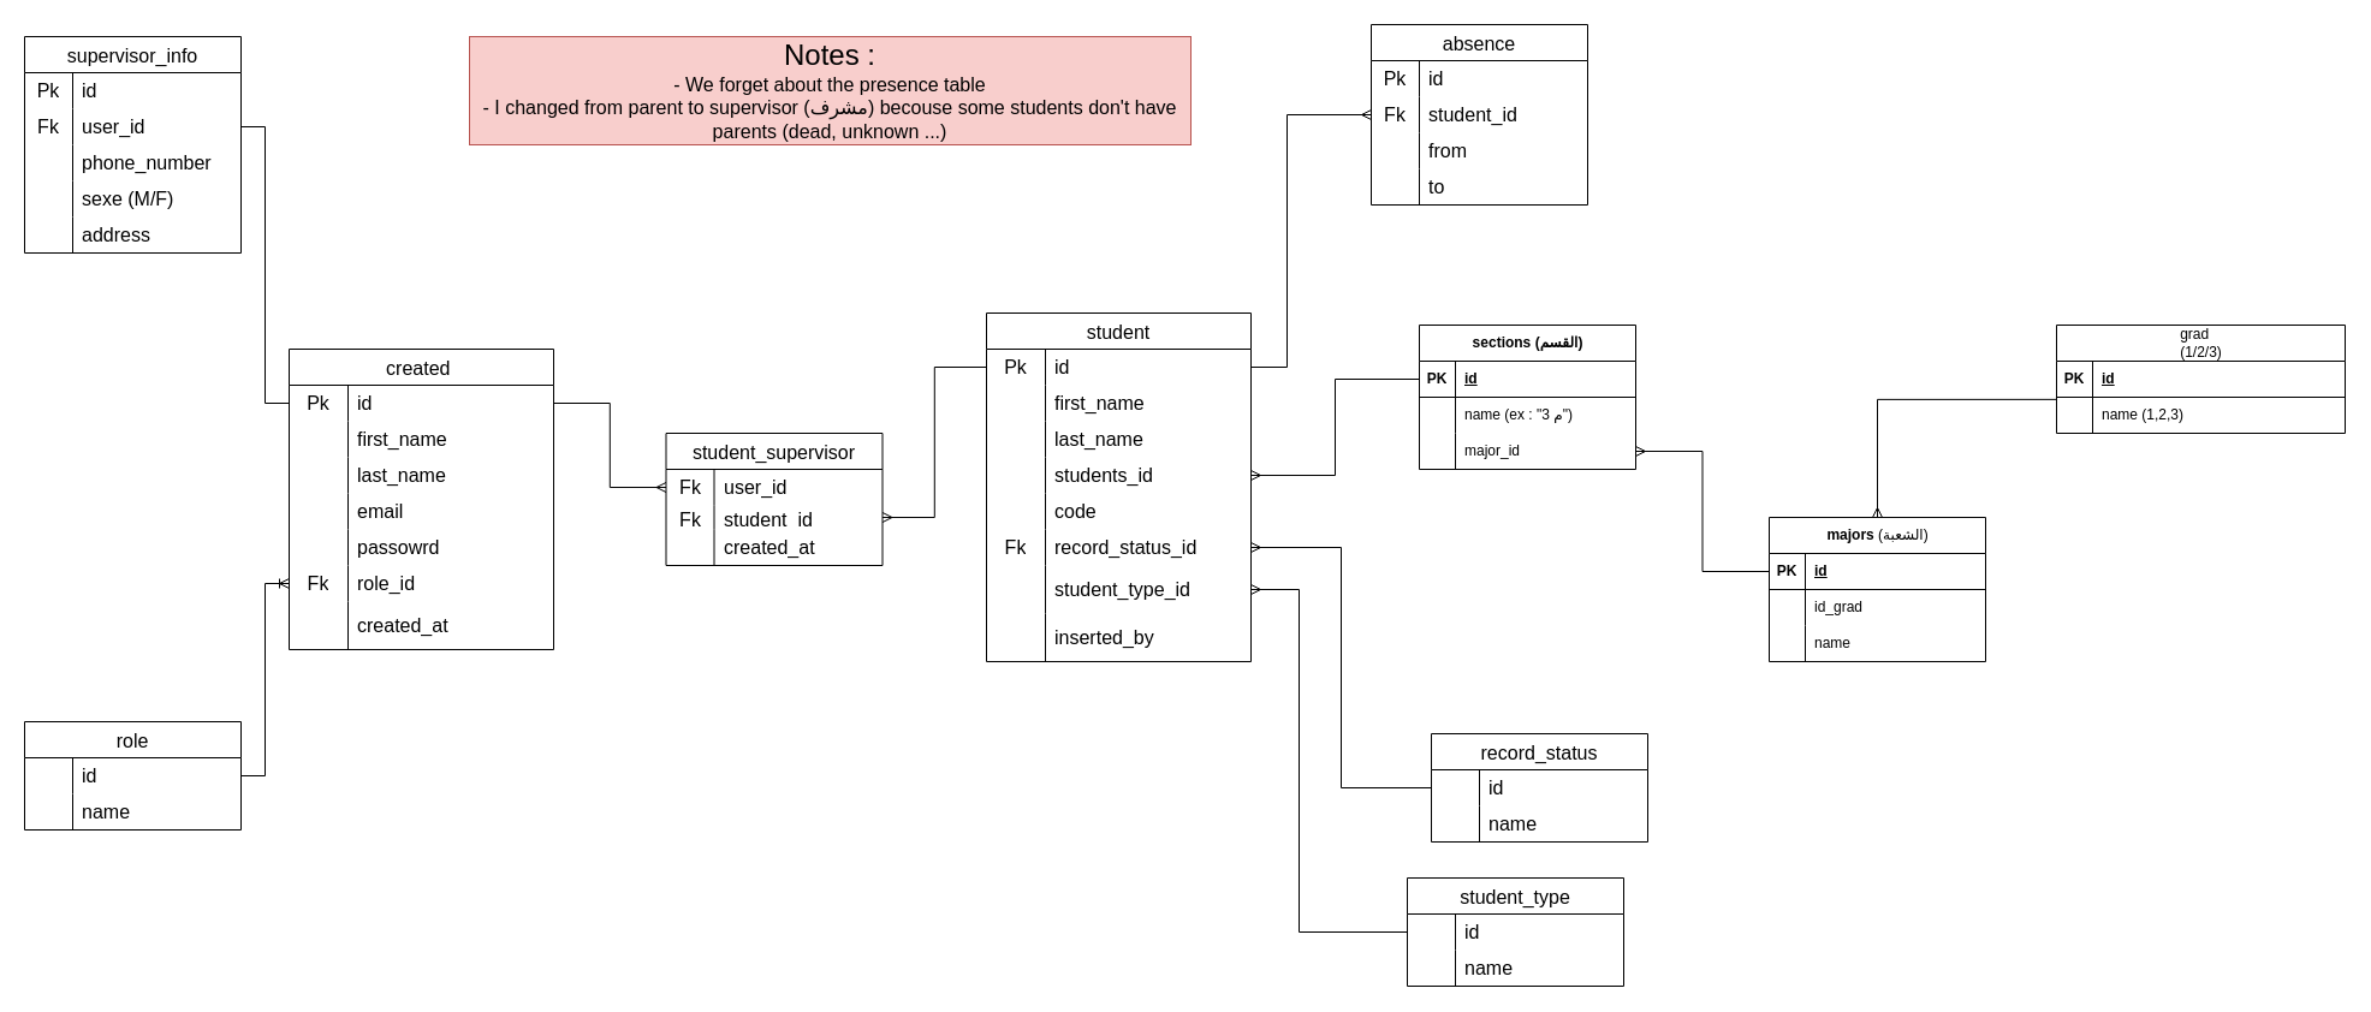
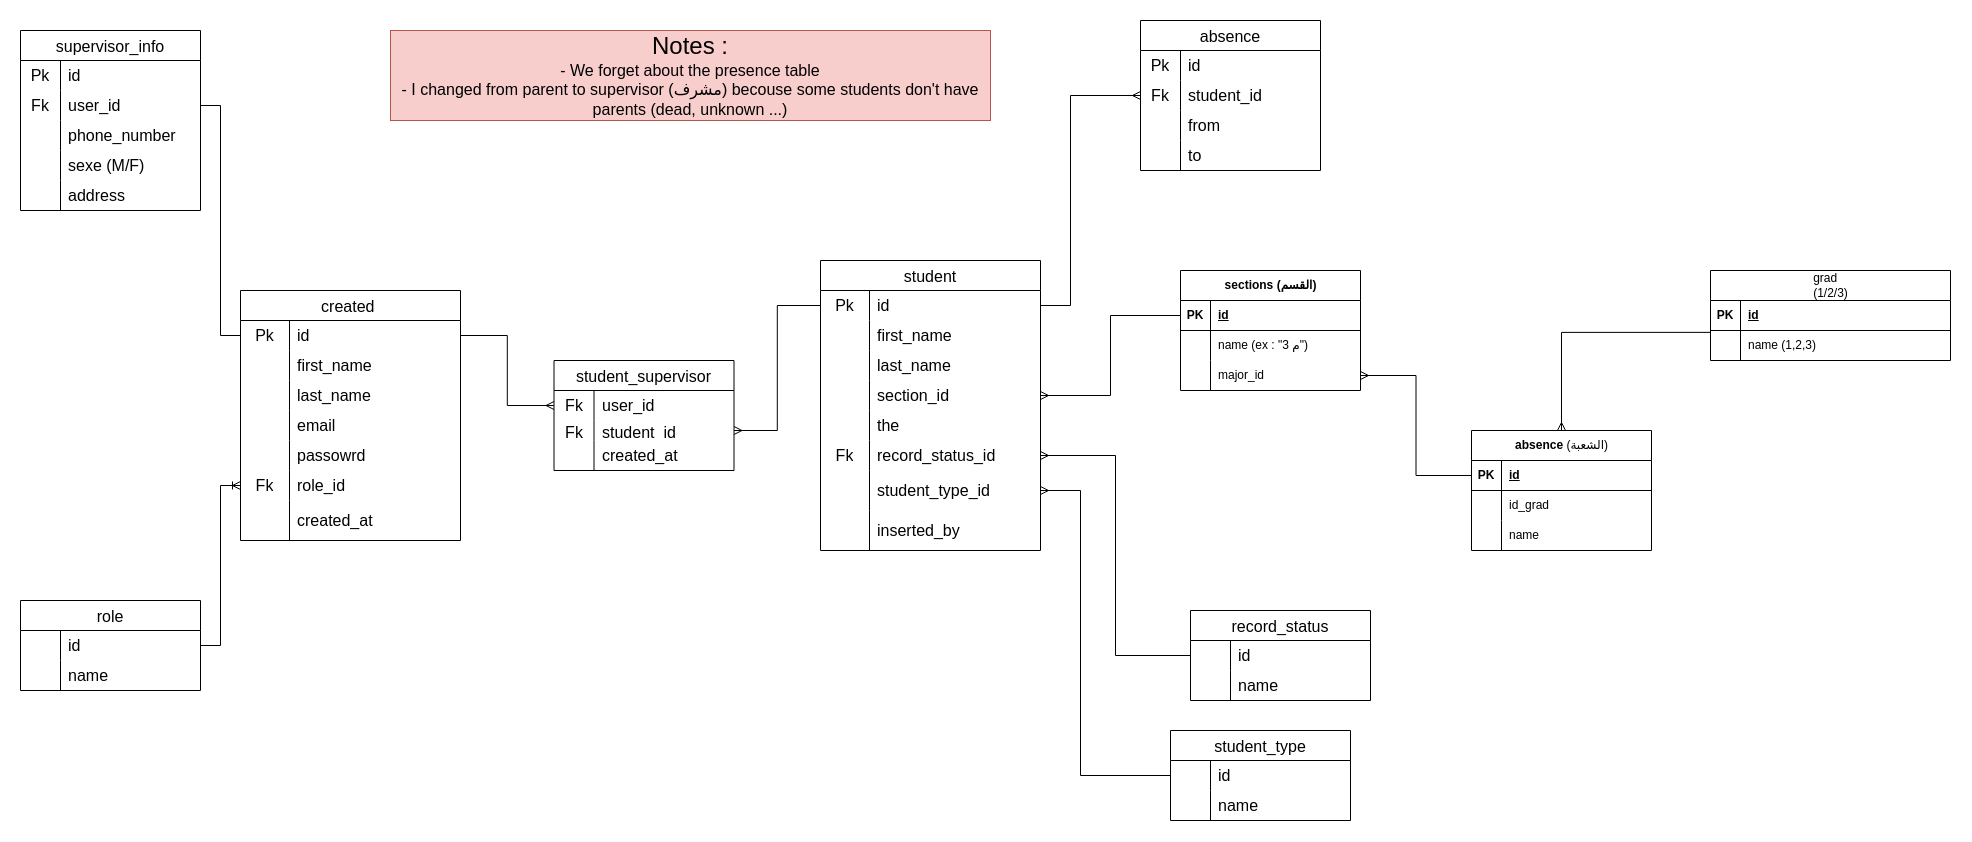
- <mxCell id="99" value="students_id" style="shape=partialRectangle;html=1;whiteSpace=wrap;connectable=0;fillColor=none;top=0;left=0;bottom=0;right=0;align=left;spacingLeft=6;overflow=hidden;strokeColor=inherit;fontSize=16;" parent="97" vertex="1"><mxGeometry x="49" width="171" height="30" as="geometry"><mxRectangle width="171" height="30" as="alternateBounds" /></mxGeometry></mxCell>
+ <mxCell id="99" value="section_id" style="shape=partialRectangle;html=1;whiteSpace=wrap;connectable=0;fillColor=none;top=0;left=0;bottom=0;right=0;align=left;spacingLeft=6;overflow=hidden;strokeColor=inherit;fontSize=16;" parent="97" vertex="1"><mxGeometry x="49" width="171" height="30" as="geometry"><mxRectangle width="171" height="30" as="alternateBounds" /></mxGeometry></mxCell>
- <mxCell id="102" value="code" style="shape=partialRectangle;html=1;whiteSpace=wrap;connectable=0;fillColor=none;top=0;left=0;bottom=0;right=0;align=left;spacingLeft=6;overflow=hidden;strokeColor=inherit;fontSize=16;" parent="100" vertex="1"><mxGeometry x="49" width="171" height="30" as="geometry"><mxRectangle width="171" height="30" as="alternateBounds" /></mxGeometry></mxCell>
+ <mxCell id="102" value="the" style="shape=partialRectangle;html=1;whiteSpace=wrap;connectable=0;fillColor=none;top=0;left=0;bottom=0;right=0;align=left;spacingLeft=6;overflow=hidden;strokeColor=inherit;fontSize=16;" parent="100" vertex="1"><mxGeometry x="49" width="171" height="30" as="geometry"><mxRectangle width="171" height="30" as="alternateBounds" /></mxGeometry></mxCell>
- <mxCell id="127" value="majors&lt;span style=&quot;font-weight: 400; text-align: left; text-wrap-mode: wrap;&quot;&gt;&amp;nbsp;(الشعبة)&lt;/span&gt;" style="shape=table;startSize=30;container=1;collapsible=1;childLayout=tableLayout;fixedRows=1;rowLines=0;fontStyle=1;align=center;resizeLast=1;html=1;" parent="1" vertex="1"><mxGeometry x="1471" y="430" width="180" height="120" as="geometry" /></mxCell>
+ <mxCell id="127" value="absence&lt;span style=&quot;font-weight: 400; text-align: left; text-wrap-mode: wrap;&quot;&gt;&amp;nbsp;(الشعبة)&lt;/span&gt;" style="shape=table;startSize=30;container=1;collapsible=1;childLayout=tableLayout;fixedRows=1;rowLines=0;fontStyle=1;align=center;resizeLast=1;html=1;" parent="1" vertex="1"><mxGeometry x="1471" y="430" width="180" height="120" as="geometry" /></mxCell>
